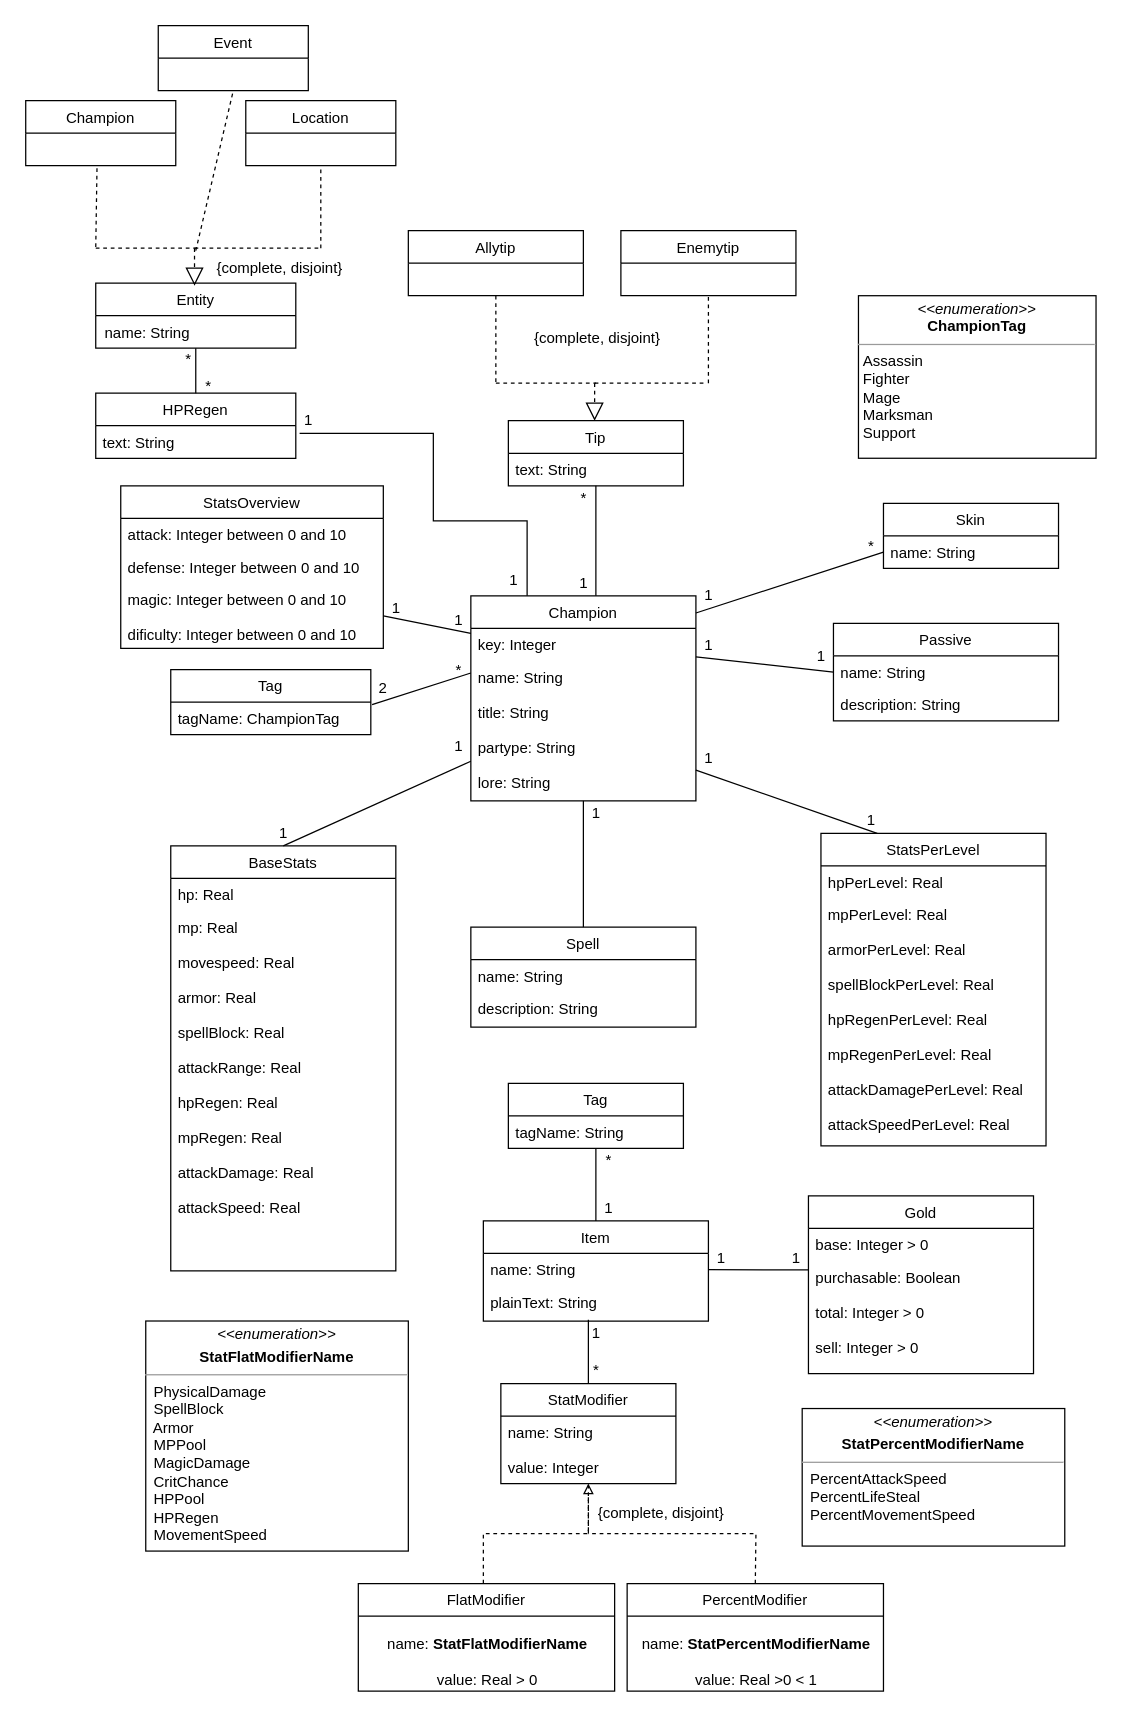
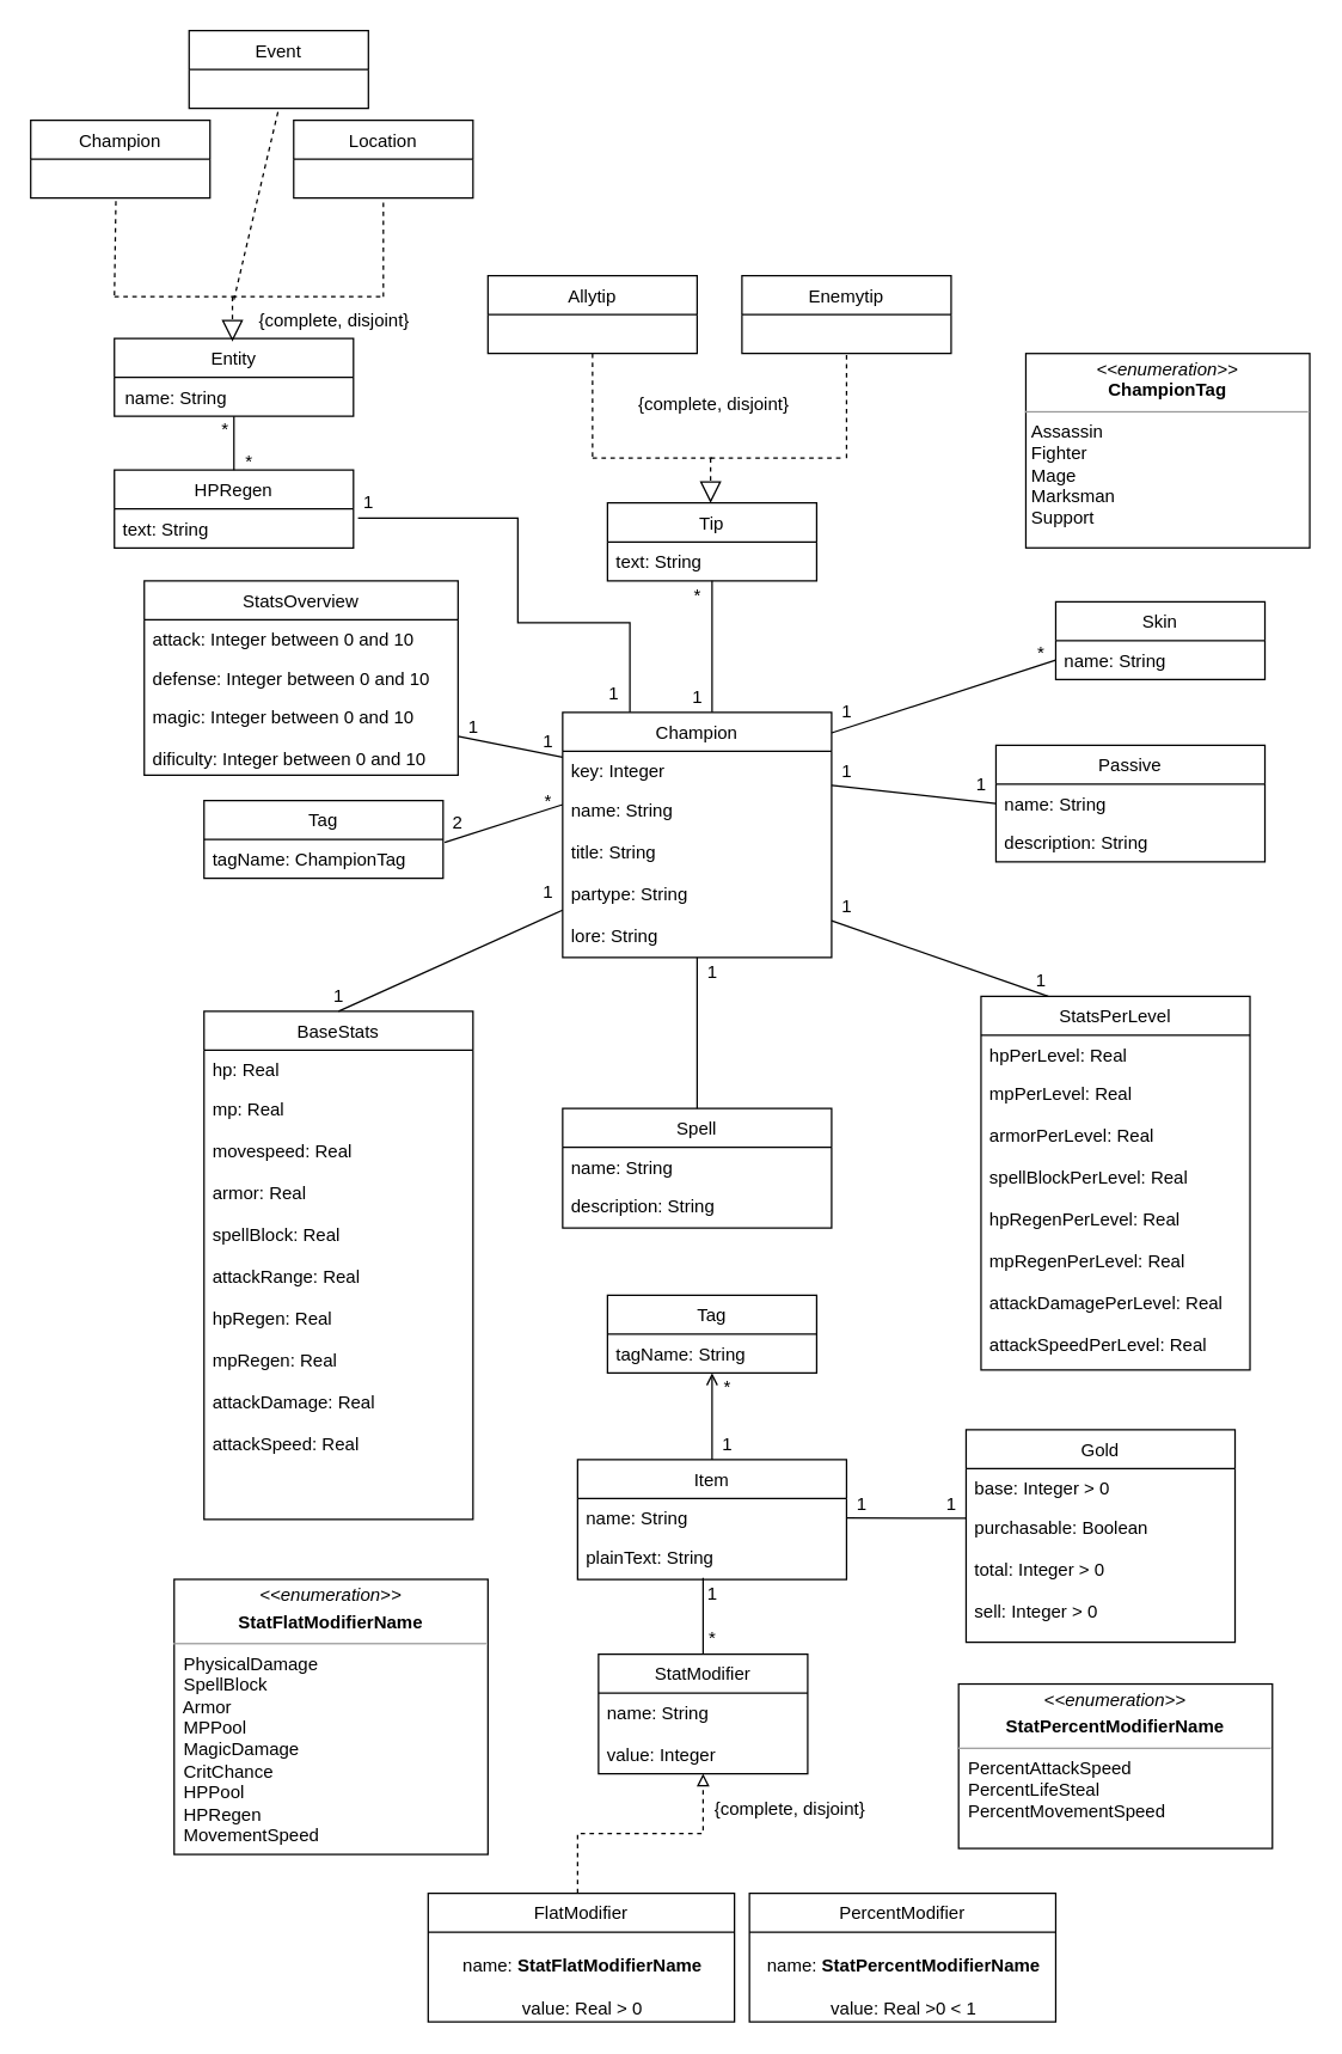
- <mxCell id="49" value="" style="endArrow=none;html=1;rounded=0;exitX=0.5;exitY=0;exitDx=0;exitDy=0;" parent="1" source="31" target="48" edge="1"><mxGeometry width="50" height="50" relative="1" as="geometry"><mxPoint x="446" y="986" as="sourcePoint" /><mxPoint x="496" y="936" as="targetPoint" /></mxGeometry></mxCell>
+ <mxCell id="49" value="" style="endArrow=open;html=1;rounded=0;exitX=0.5;exitY=0;exitDx=0;exitDy=0;" parent="1" source="31" target="48" edge="1"><mxGeometry width="50" height="50" relative="1" as="geometry"><mxPoint x="446" y="986" as="sourcePoint" /><mxPoint x="496" y="936" as="targetPoint" /></mxGeometry></mxCell>
- <mxCell id="88" value="" style="endArrow=none;dashed=1;html=1;rounded=0;strokeColor=default;exitX=0.5;exitY=0;exitDx=0;exitDy=0;entryX=0.5;entryY=1;entryDx=0;entryDy=0;" parent="1" source="84" target="52" edge="1"><mxGeometry width="50" height="50" relative="1" as="geometry"><mxPoint x="456" y="1116" as="sourcePoint" /><mxPoint x="506" y="1066" as="targetPoint" /><Array as="points"><mxPoint x="604" y="1226" /><mxPoint x="470" y="1226" /></Array></mxGeometry></mxCell>
